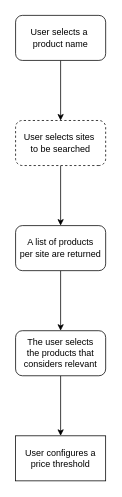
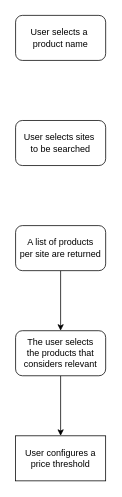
- <mxCell id="2" value="" style="edgeStyle=none;html=1;" edge="1" parent="1" source="3" target="5"><mxGeometry relative="1" as="geometry" /></mxCell>
- <mxCell id="5" value="User selects sites&amp;nbsp;&lt;br&gt;to be searched" style="rounded=1;whiteSpace=wrap;html=1;direction=west;dashed=1;" vertex="1" parent="1"><mxGeometry x="20" y="160" width="120" height="60" as="geometry" /></mxCell>
+ <mxCell id="5" value="User selects sites&amp;nbsp;&lt;br&gt;to be searched" style="rounded=1;whiteSpace=wrap;html=1;direction=west;" vertex="1" parent="1"><mxGeometry x="20" y="160" width="120" height="60" as="geometry" /></mxCell>
- <mxCell id="4" value="" style="edgeStyle=none;html=1;" edge="1" parent="1" source="5" target="7"><mxGeometry relative="1" as="geometry" /></mxCell>
